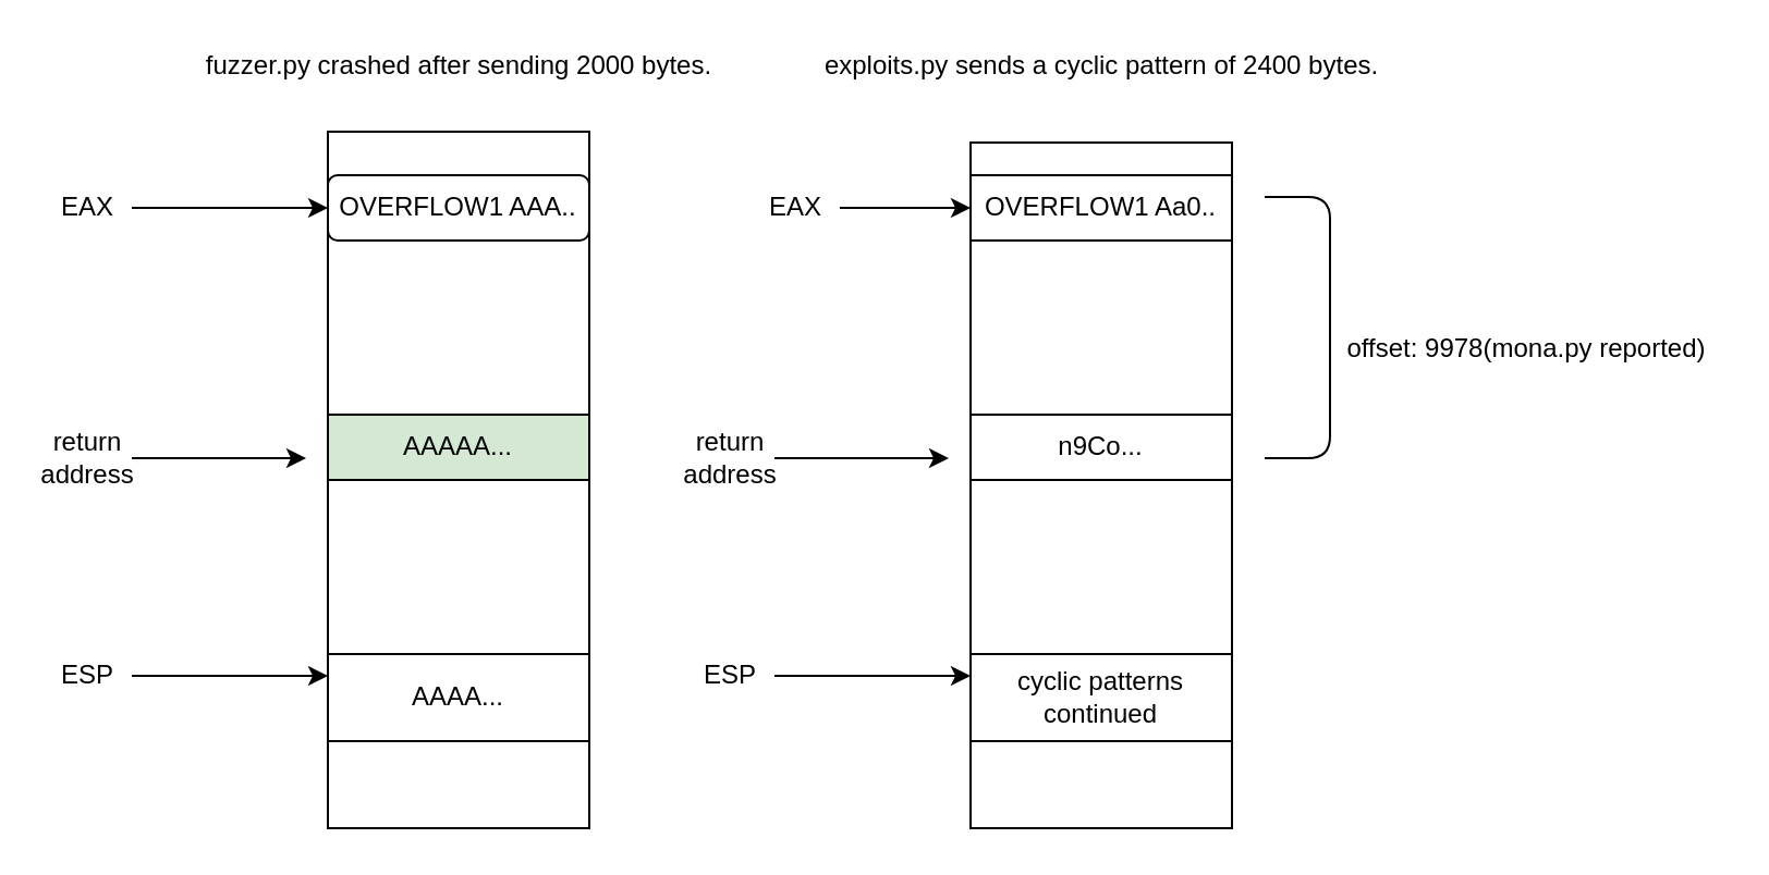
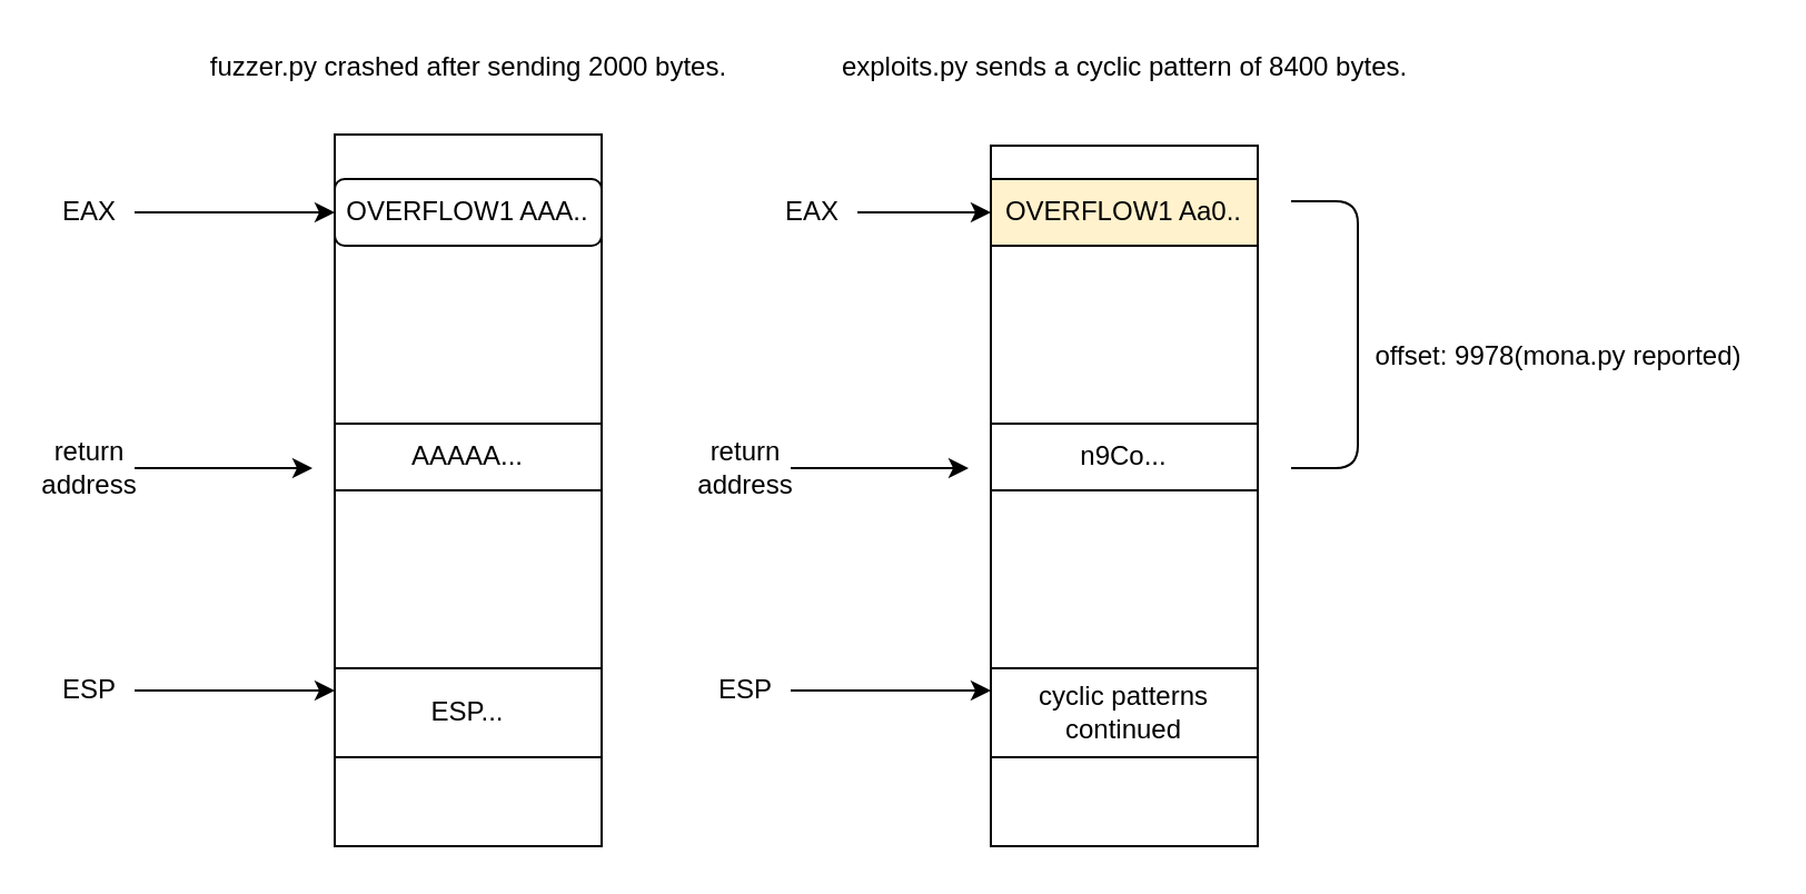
- <mxCell id="13" value="exploits.py sends a cyclic pattern of 2400 bytes." style="text;html=1;align=center;verticalAlign=middle;resizable=0;points=[];autosize=1;" vertex="1" parent="1"><mxGeometry x="370" y="20" width="270" height="20" as="geometry" /></mxCell>
+ <mxCell id="13" value="exploits.py sends a cyclic pattern of 8400 bytes." style="text;html=1;align=center;verticalAlign=middle;resizable=0;points=[];autosize=1;" vertex="1" parent="1"><mxGeometry x="370" y="20" width="270" height="20" as="geometry" /></mxCell>
- <mxCell id="15" value="OVERFLOW1 Aa0.." style="rounded=0;whiteSpace=wrap;html=1;" vertex="1" parent="1"><mxGeometry x="445" y="80" width="120" height="30" as="geometry" /></mxCell>
+ <mxCell id="15" value="OVERFLOW1 Aa0.." style="rounded=0;whiteSpace=wrap;html=1;fillColor=#fff2cc;" vertex="1" parent="1"><mxGeometry x="445" y="80" width="120" height="30" as="geometry" /></mxCell>
- <mxCell id="7" value="AAAAA..." style="rounded=0;whiteSpace=wrap;html=1;fillColor=#d5e8d4;" vertex="1" parent="1"><mxGeometry x="150" y="190" width="120" height="30" as="geometry" /></mxCell>
+ <mxCell id="7" value="AAAAA..." style="rounded=0;whiteSpace=wrap;html=1;" vertex="1" parent="1"><mxGeometry x="150" y="190" width="120" height="30" as="geometry" /></mxCell>
- <mxCell id="10" value="AAAA..." style="rounded=0;whiteSpace=wrap;html=1;" vertex="1" parent="1"><mxGeometry x="150" y="300" width="120" height="40" as="geometry" /></mxCell>
+ <mxCell id="10" value="ESP..." style="rounded=0;whiteSpace=wrap;html=1;" vertex="1" parent="1"><mxGeometry x="150" y="300" width="120" height="40" as="geometry" /></mxCell>
